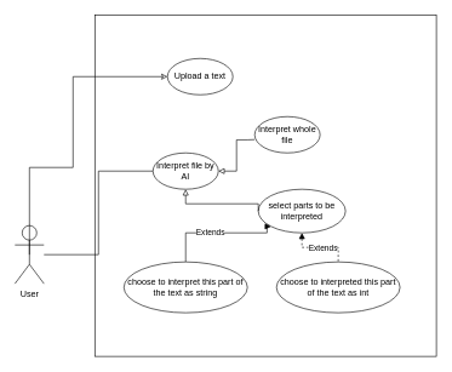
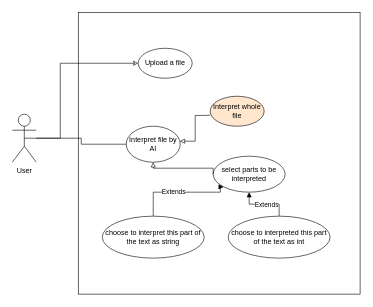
- <mxCell id="4" value="Upload a text" style="ellipse;whiteSpace=wrap;html=1;" vertex="1" parent="1"><mxGeometry x="230" y="80" width="90" height="50" as="geometry" /></mxCell>
+ <mxCell id="4" value="Upload a file" style="ellipse;whiteSpace=wrap;html=1;" vertex="1" parent="1"><mxGeometry x="230" y="80" width="90" height="50" as="geometry" /></mxCell>
- <mxCell id="7" value="Interpret whole file" style="ellipse;whiteSpace=wrap;html=1;" vertex="1" parent="1"><mxGeometry x="350" y="160" width="90" height="50" as="geometry" /></mxCell>
+ <mxCell id="7" value="Interpret whole file" style="ellipse;whiteSpace=wrap;html=1;fillColor=#ffe6cc;" vertex="1" parent="1"><mxGeometry x="350" y="160" width="90" height="50" as="geometry" /></mxCell>
- <mxCell id="6" value="Interpret file by AI" style="ellipse;whiteSpace=wrap;html=1;" vertex="1" parent="1"><mxGeometry x="210" y="210" width="90" height="50" as="geometry" /></mxCell>
+ <mxCell id="6" value="Interpret file by AI" style="ellipse;whiteSpace=wrap;html=1;" vertex="1" parent="1"><mxGeometry x="210" y="210" width="90" height="60" as="geometry" /></mxCell>
- <mxCell id="8" style="edgeStyle=orthogonalEdgeStyle;rounded=0;orthogonalLoop=1;jettySize=auto;html=1;startArrow=block;startFill=1;endArrow=none;endFill=0;dashed=1;" edge="1" parent="1" source="12" target="16"><mxGeometry relative="1" as="geometry" /></mxCell>
+ <mxCell id="8" style="edgeStyle=orthogonalEdgeStyle;rounded=0;orthogonalLoop=1;jettySize=auto;html=1;startArrow=block;startFill=1;endArrow=none;endFill=0;" edge="1" parent="1" source="12" target="16"><mxGeometry relative="1" as="geometry" /></mxCell>
- <mxCell id="3" value="User" style="shape=umlActor;verticalLabelPosition=bottom;verticalAlign=top;html=1;outlineConnect=0;" vertex="1" parent="1"><mxGeometry x="20" y="310" width="40" height="80" as="geometry" /></mxCell>
+ <mxCell id="3" value="User" style="shape=umlActor;verticalLabelPosition=bottom;verticalAlign=top;html=1;outlineConnect=0;" vertex="1" parent="1"><mxGeometry x="20" y="190" width="40" height="80" as="geometry" /></mxCell>
